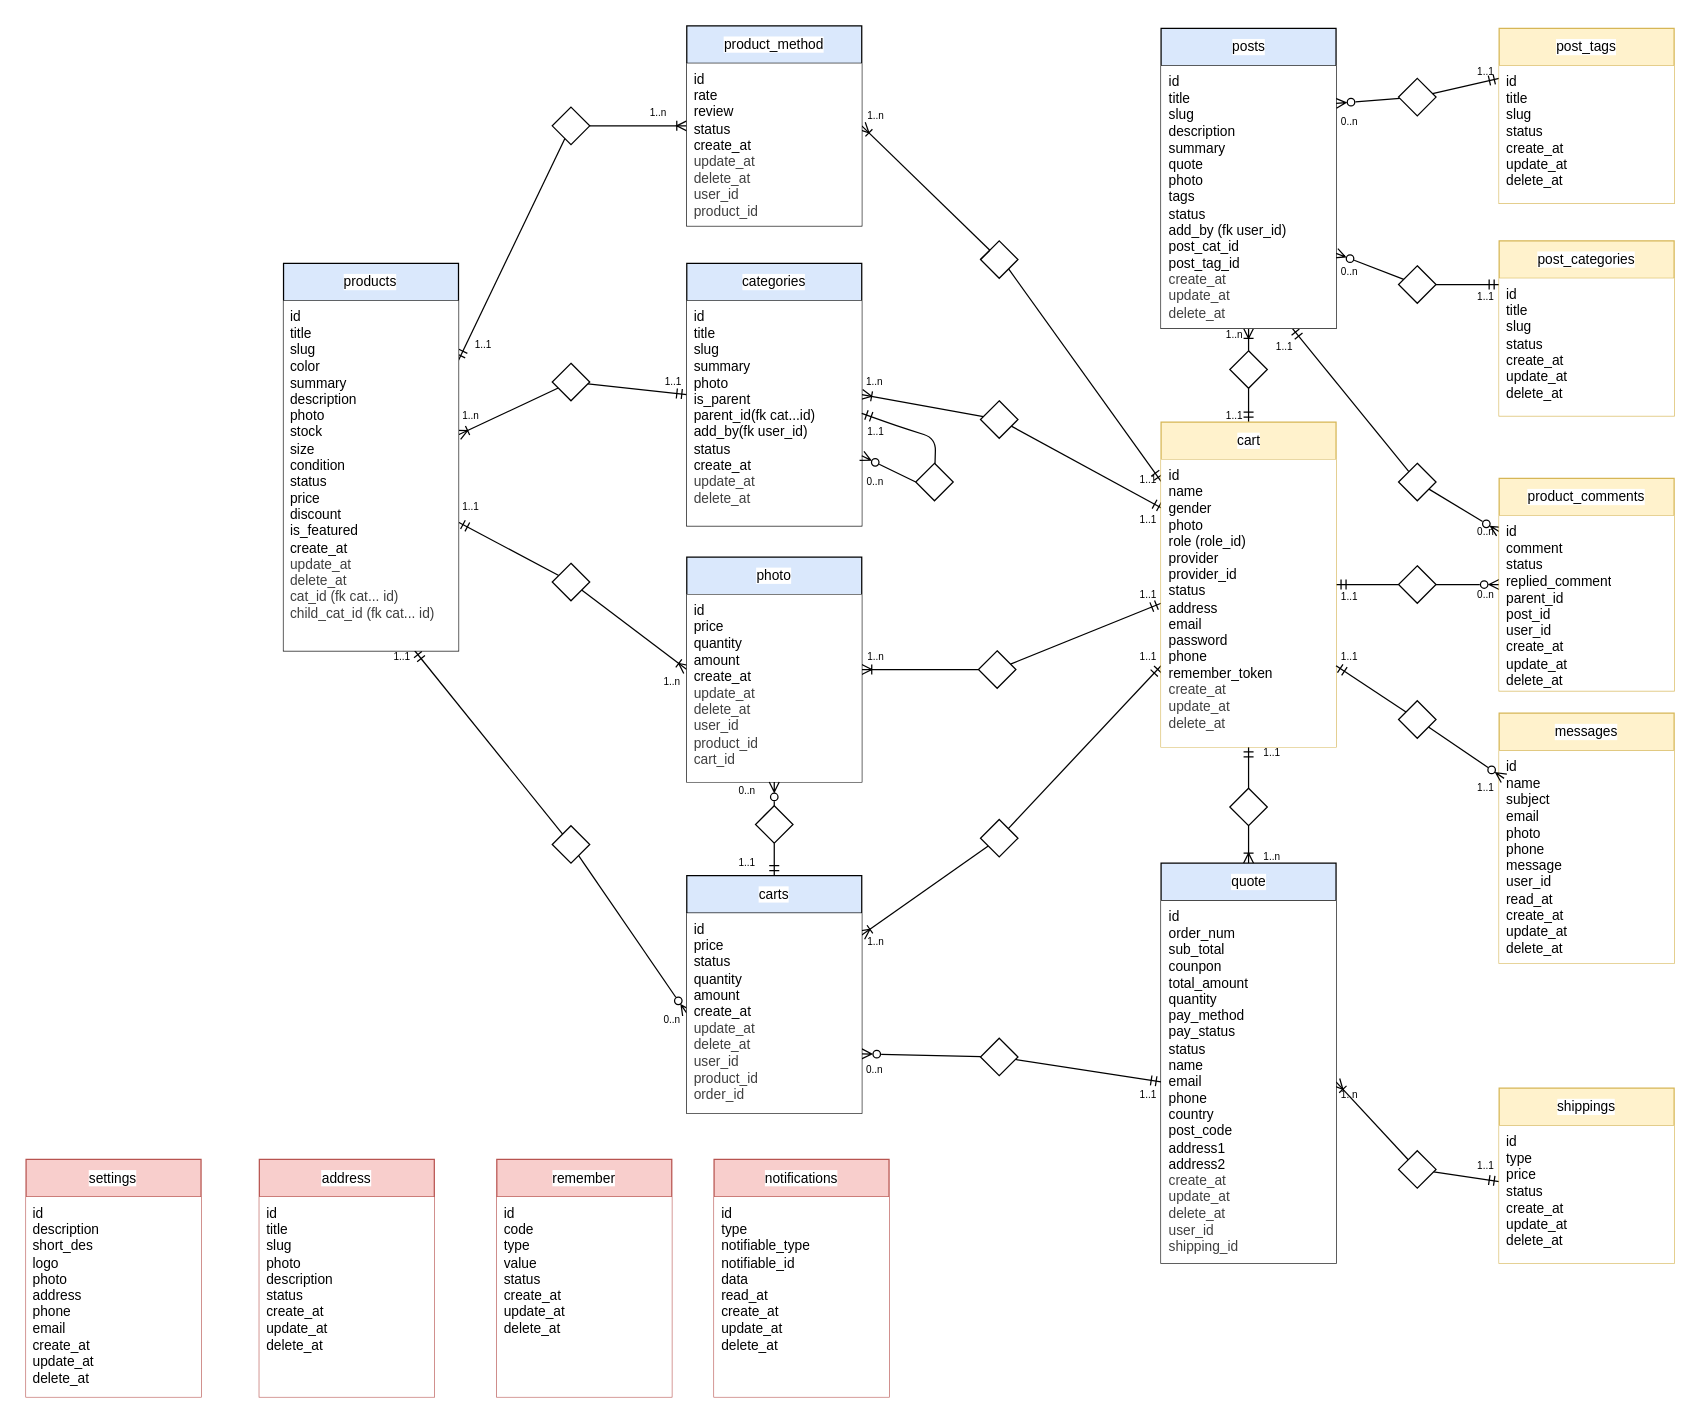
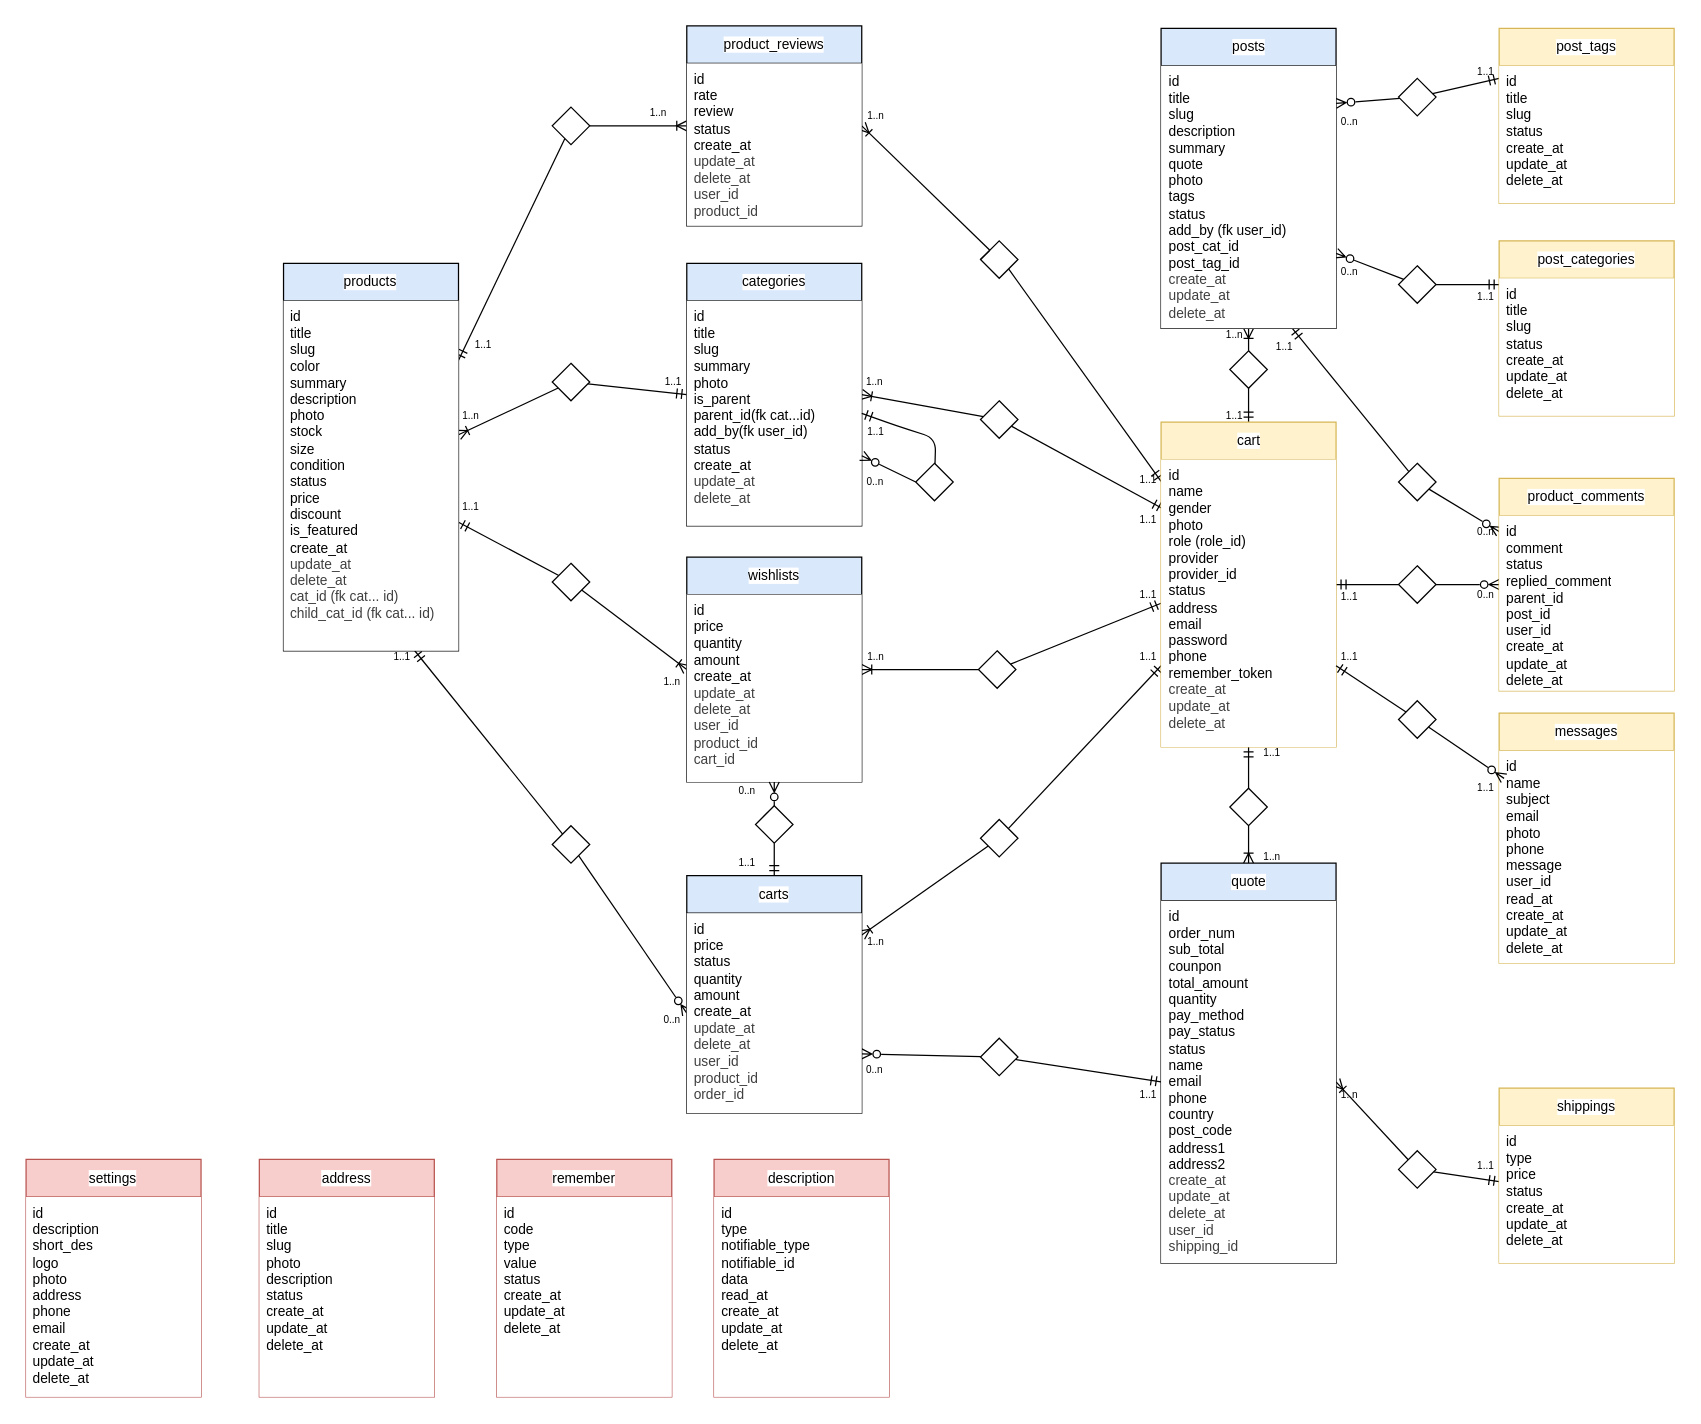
- <mxCell id="74" value="product_method" style="swimlane;fontStyle=0;childLayout=stackLayout;horizontal=1;startSize=30;horizontalStack=0;resizeParent=1;resizeParentMax=0;resizeLast=0;collapsible=1;marginBottom=0;whiteSpace=wrap;html=1;fontFamily=Helvetica;fontSize=11;labelBackgroundColor=default;fillColor=#dae8fc;strokeColor=#000000;" parent="1" vertex="1"><mxGeometry x="549" y="20" width="140" height="160" as="geometry" /></mxCell>
+ <mxCell id="74" value="product_reviews" style="swimlane;fontStyle=0;childLayout=stackLayout;horizontal=1;startSize=30;horizontalStack=0;resizeParent=1;resizeParentMax=0;resizeLast=0;collapsible=1;marginBottom=0;whiteSpace=wrap;html=1;fontFamily=Helvetica;fontSize=11;labelBackgroundColor=default;fillColor=#dae8fc;strokeColor=#000000;" parent="1" vertex="1"><mxGeometry x="549" y="20" width="140" height="160" as="geometry" /></mxCell>
- <mxCell id="70" value="photo" style="swimlane;fontStyle=0;childLayout=stackLayout;horizontal=1;startSize=30;horizontalStack=0;resizeParent=1;resizeParentMax=0;resizeLast=0;collapsible=1;marginBottom=0;whiteSpace=wrap;html=1;fontFamily=Helvetica;fontSize=11;labelBackgroundColor=default;fillColor=#dae8fc;strokeColor=#000000;" parent="1" vertex="1"><mxGeometry x="549" y="445" width="140" height="180" as="geometry" /></mxCell>
+ <mxCell id="70" value="wishlists" style="swimlane;fontStyle=0;childLayout=stackLayout;horizontal=1;startSize=30;horizontalStack=0;resizeParent=1;resizeParentMax=0;resizeLast=0;collapsible=1;marginBottom=0;whiteSpace=wrap;html=1;fontFamily=Helvetica;fontSize=11;labelBackgroundColor=default;fillColor=#dae8fc;strokeColor=#000000;" parent="1" vertex="1"><mxGeometry x="549" y="445" width="140" height="180" as="geometry" /></mxCell>
- <mxCell id="90" value="notifications" style="swimlane;fontStyle=0;childLayout=stackLayout;horizontal=1;startSize=30;horizontalStack=0;resizeParent=1;resizeParentMax=0;resizeLast=0;collapsible=1;marginBottom=0;whiteSpace=wrap;html=1;fontFamily=Helvetica;fontSize=11;labelBackgroundColor=default;fillColor=#f8cecc;strokeColor=#b85450;" parent="1" vertex="1"><mxGeometry x="570.84" y="927" width="140" height="190" as="geometry" /></mxCell>
+ <mxCell id="90" value="description" style="swimlane;fontStyle=0;childLayout=stackLayout;horizontal=1;startSize=30;horizontalStack=0;resizeParent=1;resizeParentMax=0;resizeLast=0;collapsible=1;marginBottom=0;whiteSpace=wrap;html=1;fontFamily=Helvetica;fontSize=11;labelBackgroundColor=default;fillColor=#f8cecc;strokeColor=#b85450;" parent="1" vertex="1"><mxGeometry x="570.84" y="927" width="140" height="190" as="geometry" /></mxCell>
